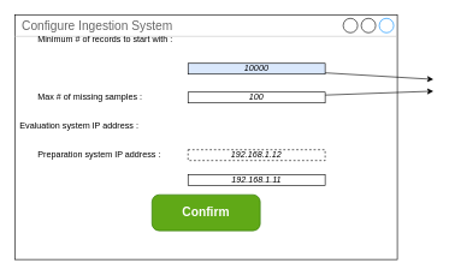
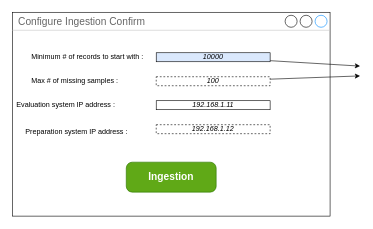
- <mxCell id="2" value="Configure Ingestion System" style="strokeWidth=1;shadow=0;dashed=0;align=center;html=1;shape=mxgraph.mockup.containers.window;align=left;verticalAlign=top;spacingLeft=8;strokeColor2=#008cff;strokeColor3=#c4c4c4;fontColor=#666666;mainText=;fontSize=17;labelBackgroundColor=none;whiteSpace=wrap;" parent="1" vertex="1"><mxGeometry x="20" y="20" width="530" height="340" as="geometry" /></mxCell>
+ <mxCell id="2" value="Configure Ingestion Confirm" style="strokeWidth=1;shadow=0;dashed=0;align=center;html=1;shape=mxgraph.mockup.containers.window;align=left;verticalAlign=top;spacingLeft=8;strokeColor2=#008cff;strokeColor3=#c4c4c4;fontColor=#666666;mainText=;fontSize=17;labelBackgroundColor=none;whiteSpace=wrap;" parent="1" vertex="1"><mxGeometry x="20" y="20" width="530" height="340" as="geometry" /></mxCell>
- <mxCell id="4" value="Minimum # of records to start with :" style="text;html=1;strokeColor=none;fillColor=none;align=left;verticalAlign=middle;whiteSpace=wrap;rounded=0;" parent="1" vertex="1"><mxGeometry x="50" y="40" width="210" height="30" as="geometry" /></mxCell>
+ <mxCell id="4" value="Minimum # of records to start with :" style="text;html=1;strokeColor=none;fillColor=none;align=left;verticalAlign=middle;whiteSpace=wrap;rounded=0;" parent="1" vertex="1"><mxGeometry x="50" y="80" width="210" height="30" as="geometry" /></mxCell>
- <mxCell id="9" value="&lt;i&gt;&lt;font&gt;100&lt;/font&gt;&lt;/i&gt;" style="rounded=0;whiteSpace=wrap;html=1;fontColor=#000000;" parent="1" vertex="1"><mxGeometry x="260" y="127.5" width="190" height="15" as="geometry" /></mxCell>
+ <mxCell id="9" value="&lt;i&gt;&lt;font&gt;100&lt;/font&gt;&lt;/i&gt;" style="rounded=0;whiteSpace=wrap;html=1;fontColor=#000000;dashed=1;" parent="1" vertex="1"><mxGeometry x="260" y="127.5" width="190" height="15" as="geometry" /></mxCell>
- <mxCell id="12" value="Preparation system IP address :" style="text;html=1;strokeColor=none;fillColor=none;align=left;verticalAlign=middle;whiteSpace=wrap;rounded=0;" parent="1" vertex="1"><mxGeometry x="50" y="200" width="210" height="30" as="geometry" /></mxCell>
+ <mxCell id="12" value="Preparation system IP address :" style="text;html=1;strokeColor=none;fillColor=none;align=left;verticalAlign=middle;whiteSpace=wrap;rounded=0;" parent="1" vertex="1"><mxGeometry x="40" y="205" width="210" height="30" as="geometry" /></mxCell>
- <mxCell id="11" value="&lt;i style=&quot;border-color: var(--border-color);&quot;&gt;&lt;font style=&quot;border-color: var(--border-color);&quot;&gt;192.168.1.11&lt;/font&gt;&lt;/i&gt;" style="rounded=0;whiteSpace=wrap;html=1;fontColor=#000000;" parent="1" vertex="1"><mxGeometry x="260" y="242.5" width="190" height="15" as="geometry" /></mxCell>
+ <mxCell id="11" value="&lt;i style=&quot;border-color: var(--border-color);&quot;&gt;&lt;font style=&quot;border-color: var(--border-color);&quot;&gt;192.168.1.11&lt;/font&gt;&lt;/i&gt;" style="rounded=0;whiteSpace=wrap;html=1;fontColor=#000000;" parent="1" vertex="1"><mxGeometry x="260" y="167.5" width="190" height="15" as="geometry" /></mxCell>
- <mxCell id="3" value="Confirm" style="strokeWidth=1;shadow=0;dashed=0;align=center;html=1;shape=mxgraph.mockup.buttons.button;strokeColor=#2D7600;fontColor=#ffffff;mainText=;buttonStyle=round;fontSize=17;fontStyle=1;fillColor=#60a917;whiteSpace=wrap;" parent="1" vertex="1"><mxGeometry x="210" y="270" width="150" height="50" as="geometry" /></mxCell>
+ <mxCell id="3" value="Ingestion" style="strokeWidth=1;shadow=0;dashed=0;align=center;html=1;shape=mxgraph.mockup.buttons.button;strokeColor=#2D7600;fontColor=#ffffff;mainText=;buttonStyle=round;fontSize=17;fontStyle=1;fillColor=#60a917;whiteSpace=wrap;" parent="1" vertex="1"><mxGeometry x="210" y="270" width="150" height="50" as="geometry" /></mxCell>
